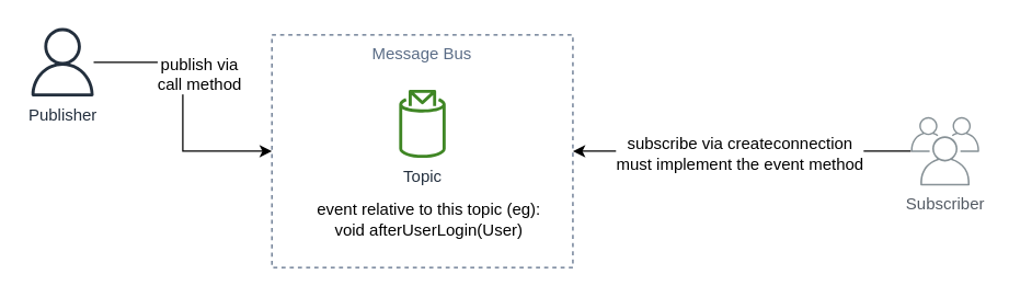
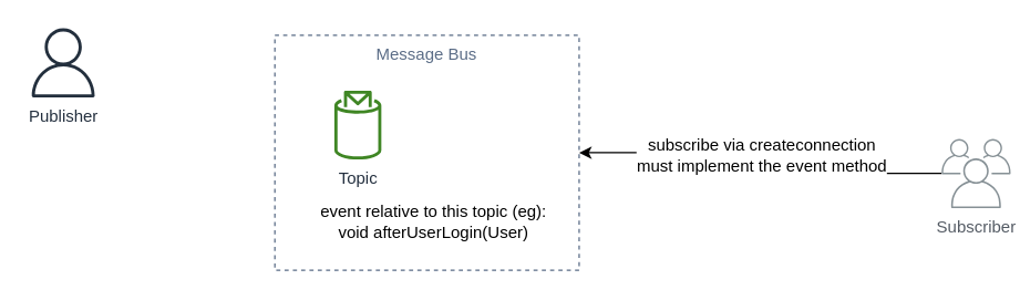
- <mxCell id="3" value="Topic" style="sketch=0;outlineConnect=0;fontColor=#232F3E;gradientColor=none;fillColor=#3F8624;strokeColor=none;dashed=0;verticalLabelPosition=bottom;verticalAlign=top;align=center;html=1;fontSize=12;fontStyle=0;aspect=fixed;pointerEvents=1;shape=mxgraph.aws4.topic_2;" vertex="1" parent="1"><mxGeometry x="291.02" y="65" width="33.97" height="50" as="geometry" /></mxCell>
+ <mxCell id="3" value="Topic" style="sketch=0;outlineConnect=0;fontColor=#232F3E;gradientColor=none;fillColor=#3F8624;strokeColor=none;dashed=0;verticalLabelPosition=bottom;verticalAlign=top;align=center;html=1;fontSize=12;fontStyle=0;aspect=fixed;pointerEvents=1;shape=mxgraph.aws4.topic_2;" vertex="1" parent="1"><mxGeometry x="241.02" y="65" width="33.97" height="50" as="geometry" /></mxCell>
- <mxCell id="4" style="edgeStyle=orthogonalEdgeStyle;rounded=0;orthogonalLoop=1;jettySize=auto;html=1;entryX=0;entryY=0.5;entryDx=0;entryDy=0;" edge="1" parent="1" source="6" target="2"><mxGeometry relative="1" as="geometry" /></mxCell>
- <mxCell id="5" value="&lt;span style=&quot;font-size: 12px;&quot;&gt;publish via&lt;br&gt;call method&lt;/span&gt;" style="edgeLabel;html=1;align=center;verticalAlign=middle;resizable=0;points=[];" vertex="1" connectable="0" parent="4"><mxGeometry x="-0.24" y="2" relative="1" as="geometry"><mxPoint x="10" as="offset" /></mxGeometry></mxCell>
- <mxCell id="9" value="Subscriber" style="sketch=0;outlineConnect=0;gradientColor=none;fontColor=#545B64;strokeColor=none;fillColor=#879196;dashed=0;verticalLabelPosition=bottom;verticalAlign=top;align=center;html=1;fontSize=12;fontStyle=0;aspect=fixed;shape=mxgraph.aws4.illustration_users;pointerEvents=1" vertex="1" parent="1"><mxGeometry x="665" y="85" width="50" height="50" as="geometry" /></mxCell>
+ <mxCell id="9" value="Subscriber" style="sketch=0;outlineConnect=0;gradientColor=none;fontColor=#545B64;strokeColor=none;fillColor=#879196;dashed=0;verticalLabelPosition=bottom;verticalAlign=top;align=center;html=1;fontSize=12;fontStyle=0;aspect=fixed;shape=mxgraph.aws4.illustration_users;pointerEvents=1" vertex="1" parent="1"><mxGeometry x="680" y="100" width="50" height="50" as="geometry" /></mxCell>
